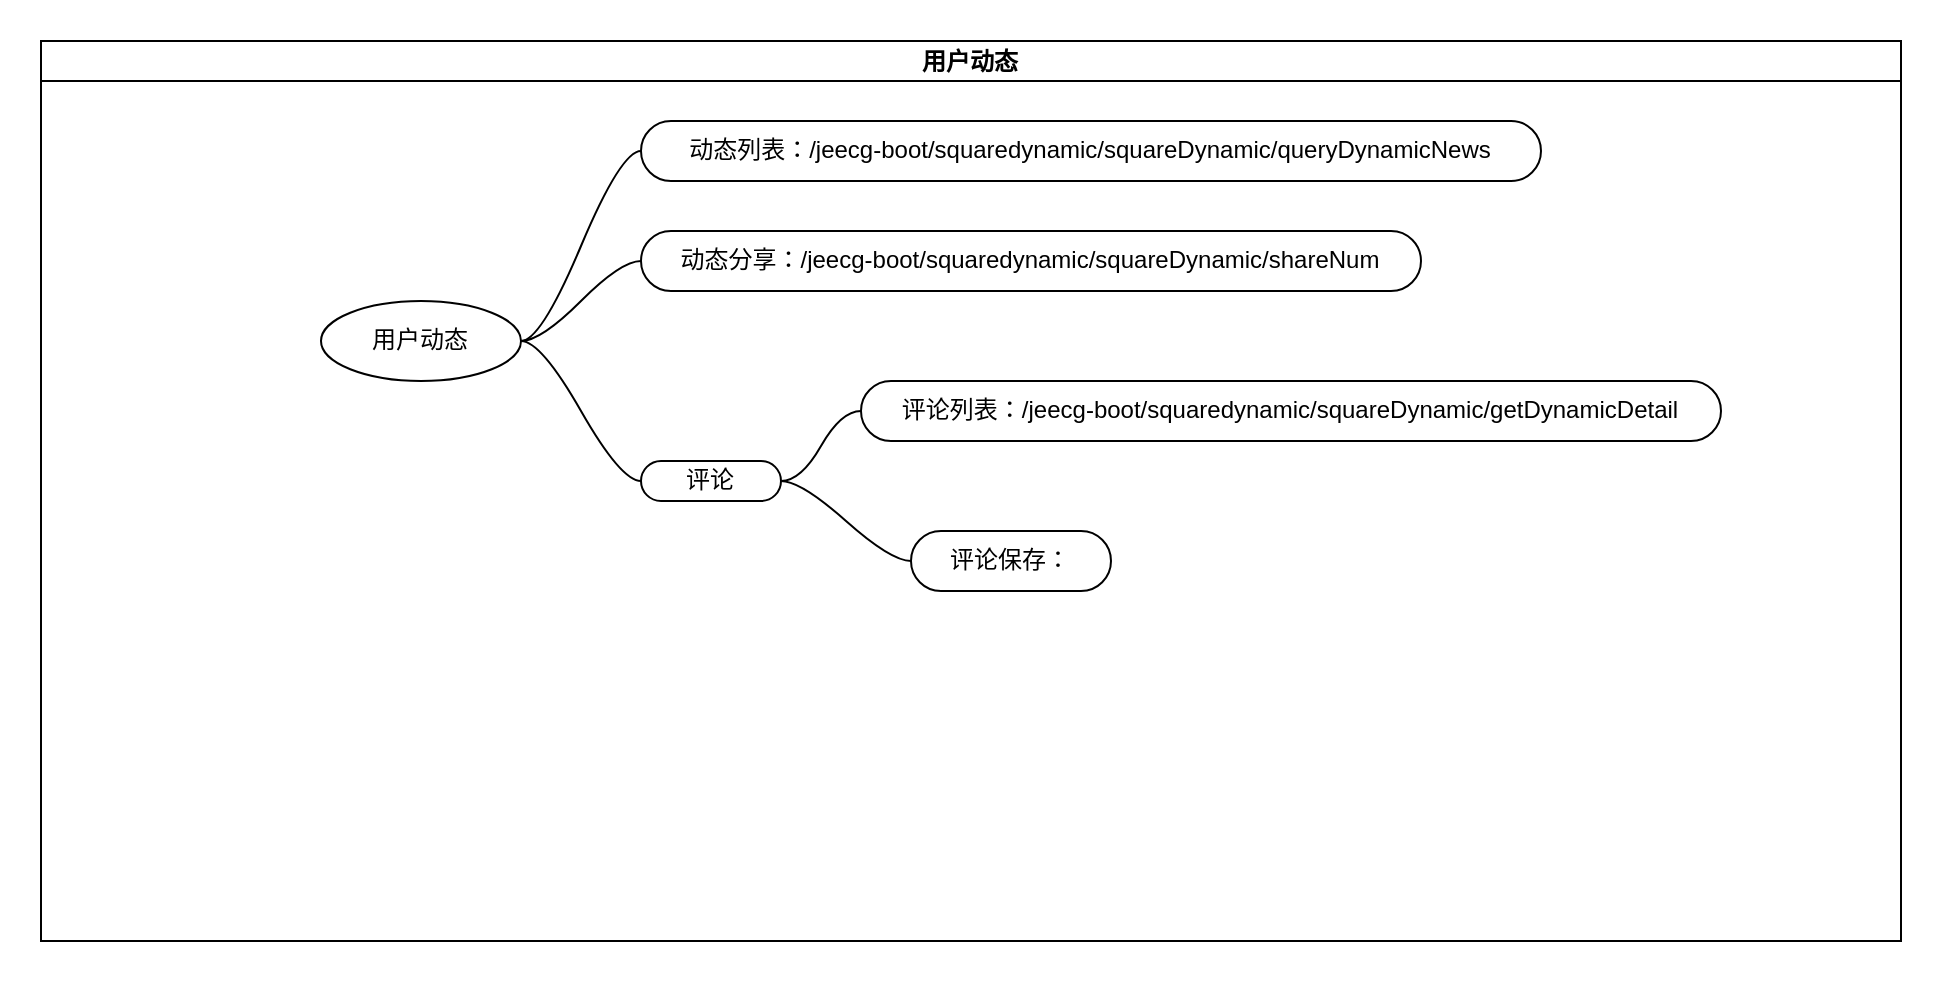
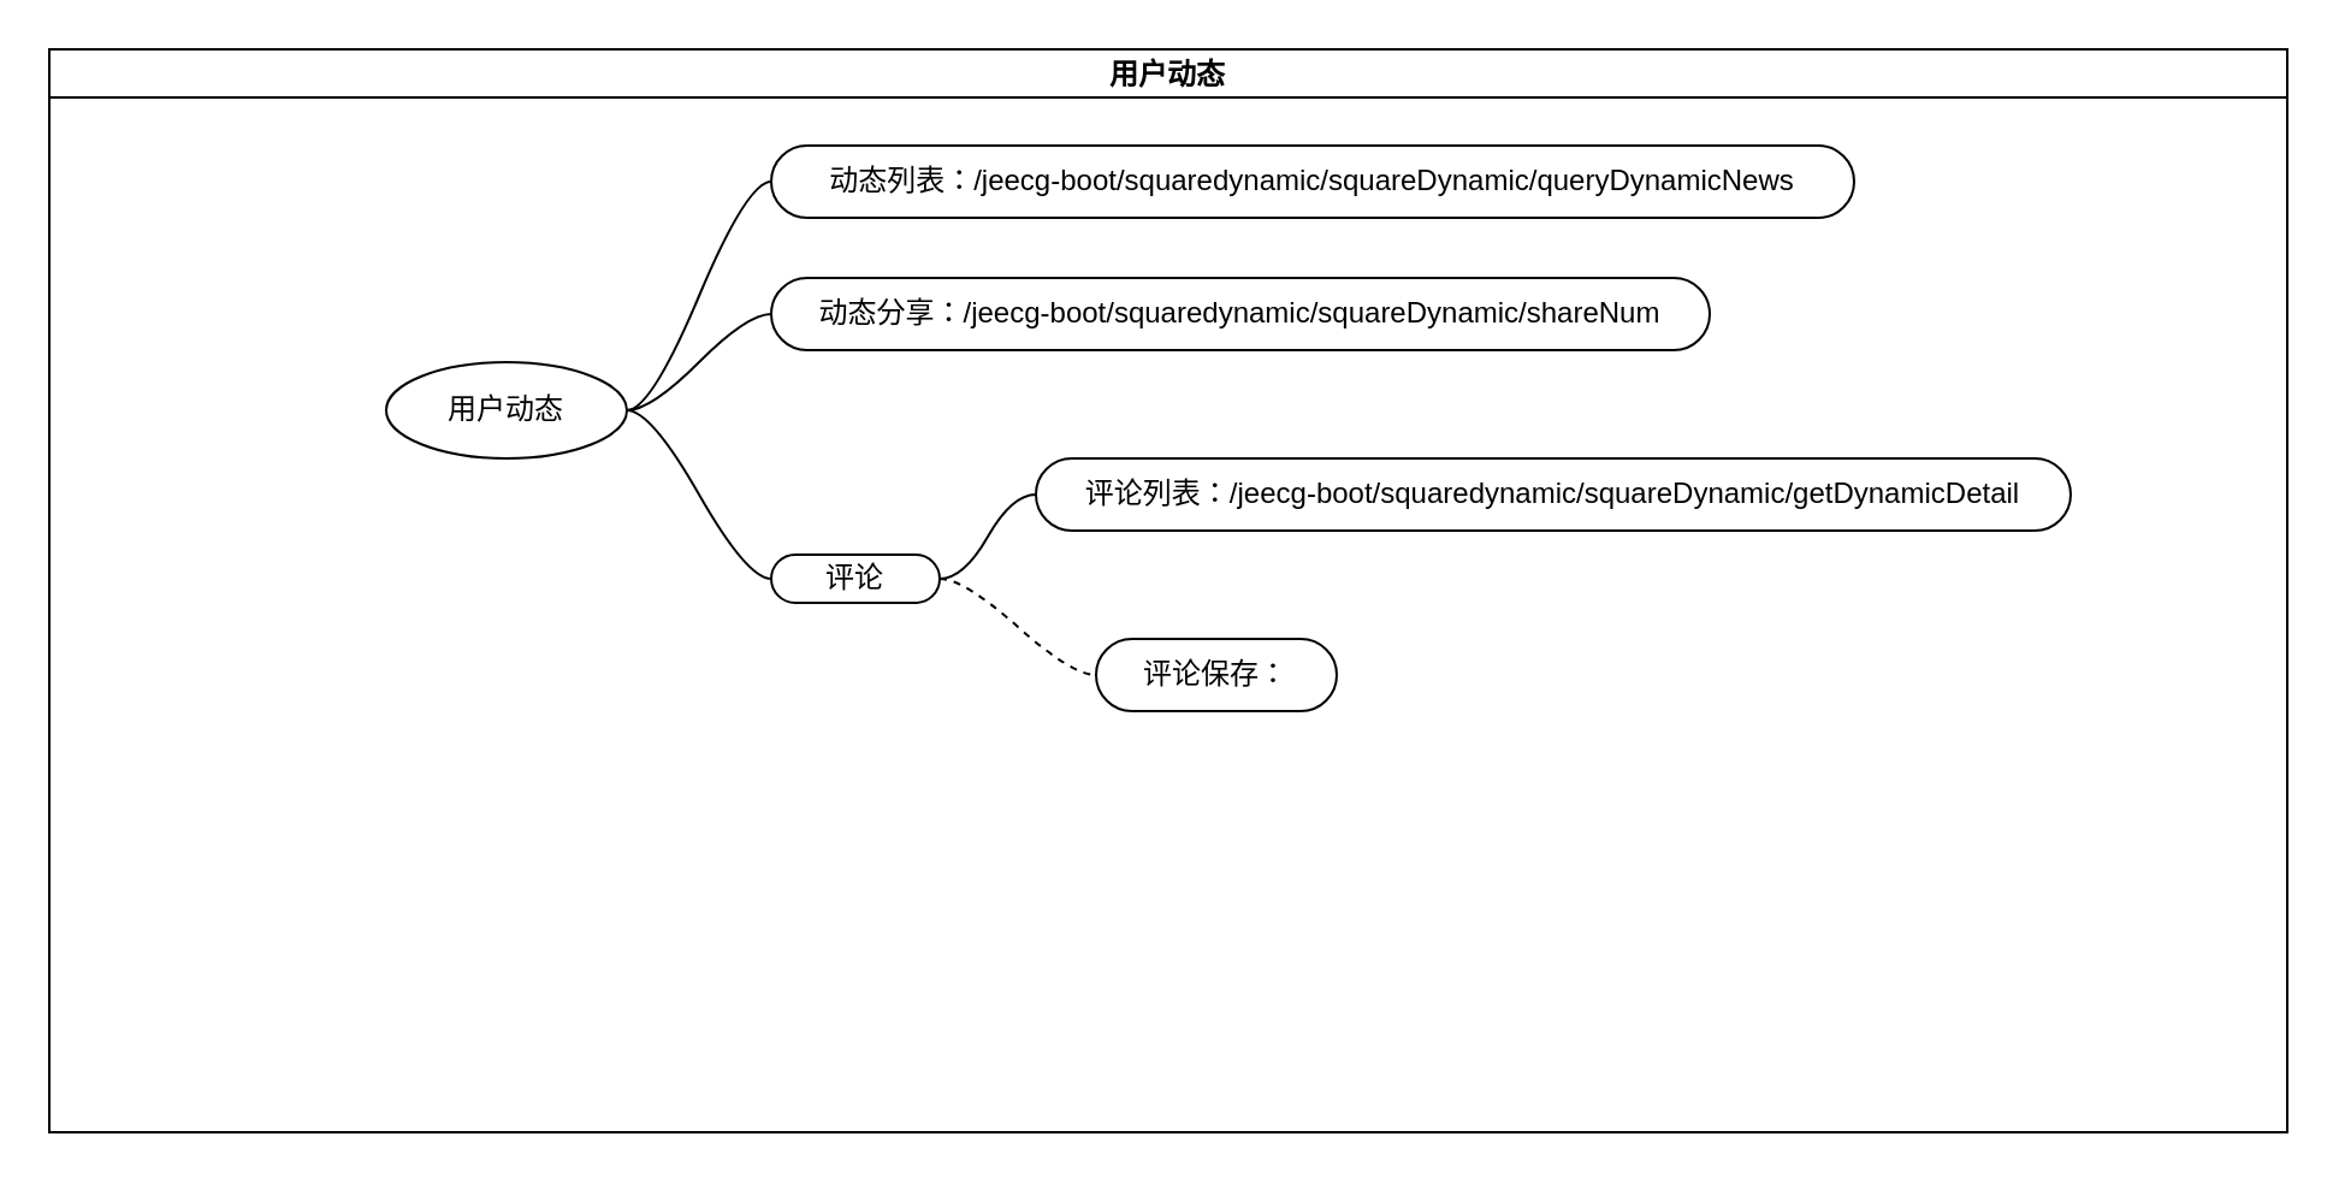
- <mxCell id="13" value="" style="edgeStyle=entityRelationEdgeStyle;startArrow=none;endArrow=none;segment=10;curved=1;rounded=0;" edge="1" parent="2" source="8" target="12"><mxGeometry relative="1" as="geometry"><mxPoint x="395" y="160" as="sourcePoint" /><mxPoint x="440" y="160" as="targetPoint" /></mxGeometry></mxCell>
+ <mxCell id="13" value="" style="edgeStyle=entityRelationEdgeStyle;startArrow=none;endArrow=none;segment=10;curved=1;rounded=0;dashed=1;" edge="1" parent="2" source="8" target="12"><mxGeometry relative="1" as="geometry"><mxPoint x="395" y="160" as="sourcePoint" /><mxPoint x="440" y="160" as="targetPoint" /></mxGeometry></mxCell>
